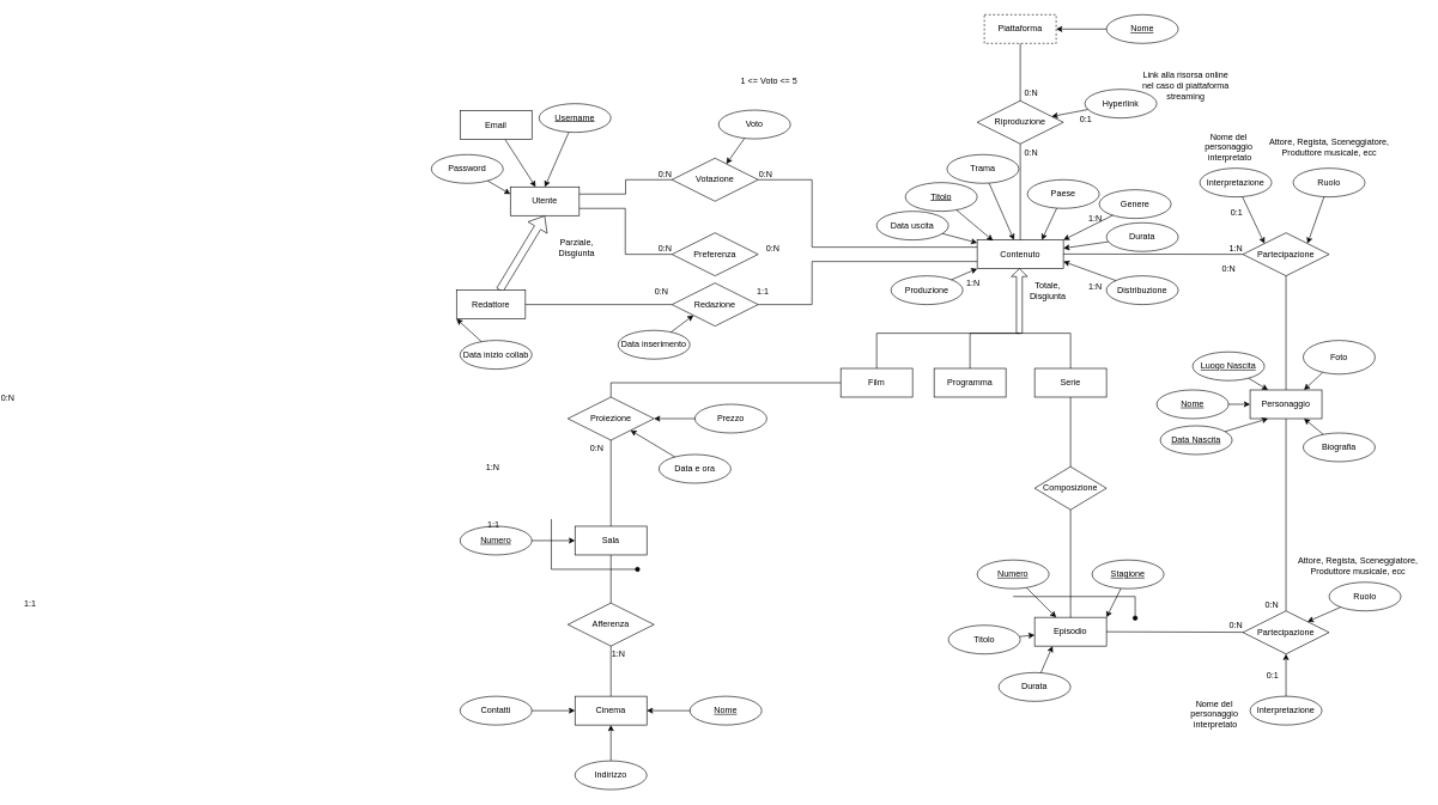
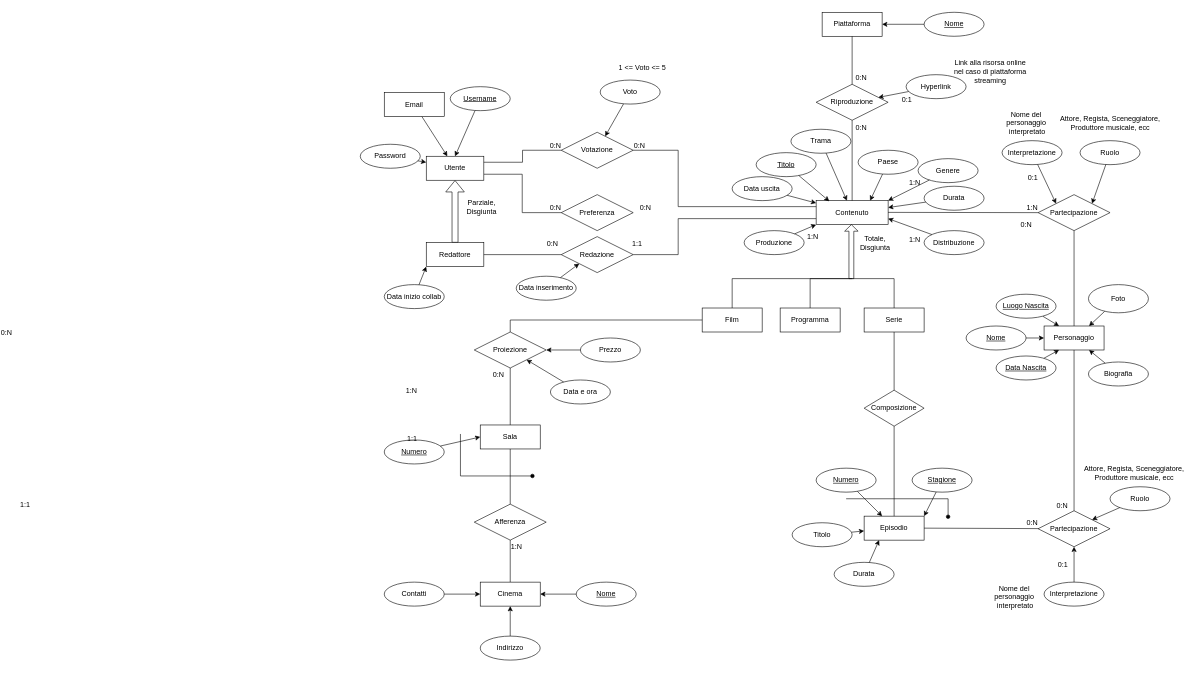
- <mxCell id="51" value="Piattaforma" style="whiteSpace=wrap;html=1;align=center;rounded=0;shadow=0;comic=0;fillColor=none;dashed=1;" parent="1" vertex="1"><mxGeometry x="790" y="20" width="100" height="40" as="geometry" /></mxCell>
+ <mxCell id="51" value="Piattaforma" style="whiteSpace=wrap;html=1;align=center;rounded=0;shadow=0;comic=0;fillColor=none;" parent="1" vertex="1"><mxGeometry x="790" y="20" width="100" height="40" as="geometry" /></mxCell>
- <mxCell id="105" value="Voto" style="ellipse;whiteSpace=wrap;html=1;align=center;" parent="1" vertex="1"><mxGeometry x="420" y="153" width="100" height="40" as="geometry" /></mxCell>
+ <mxCell id="105" value="Voto" style="ellipse;whiteSpace=wrap;html=1;align=center;" parent="1" vertex="1"><mxGeometry x="420" y="133" width="100" height="40" as="geometry" /></mxCell>
- <mxCell id="72" value="Password" style="ellipse;whiteSpace=wrap;html=1;align=center;rounded=0;shadow=0;comic=0;fillColor=none;" parent="1" vertex="1"><mxGeometry x="20" y="215" width="100" height="40" as="geometry" /></mxCell>
+ <mxCell id="72" value="Password" style="ellipse;whiteSpace=wrap;html=1;align=center;rounded=0;shadow=0;comic=0;fillColor=none;" parent="1" vertex="1"><mxGeometry x="20" y="240" width="100" height="40" as="geometry" /></mxCell>
- <mxCell id="3" value="Redattore" style="whiteSpace=wrap;html=1;align=center;" parent="1" vertex="1"><mxGeometry x="55" y="404" width="96" height="40" as="geometry" /></mxCell>
+ <mxCell id="3" value="Redattore" style="whiteSpace=wrap;html=1;align=center;" parent="1" vertex="1"><mxGeometry x="130" y="404" width="96" height="40" as="geometry" /></mxCell>
- <mxCell id="125" value="Data Nascita" style="ellipse;whiteSpace=wrap;html=1;align=center;fontStyle=4;" parent="1" vertex="1"><mxGeometry x="1035" y="593" width="100" height="40" as="geometry" /></mxCell>
+ <mxCell id="125" value="Data Nascita" style="ellipse;whiteSpace=wrap;html=1;align=center;fontStyle=4;" parent="1" vertex="1"><mxGeometry x="1080" y="593" width="100" height="40" as="geometry" /></mxCell>
- <mxCell id="84" value="Sala" style="whiteSpace=wrap;html=1;align=center;" parent="1" vertex="1"><mxGeometry x="220" y="733" width="100" height="40" as="geometry" /></mxCell>
+ <mxCell id="84" value="Sala" style="whiteSpace=wrap;html=1;align=center;" parent="1" vertex="1"><mxGeometry x="220" y="708" width="100" height="40" as="geometry" /></mxCell>
